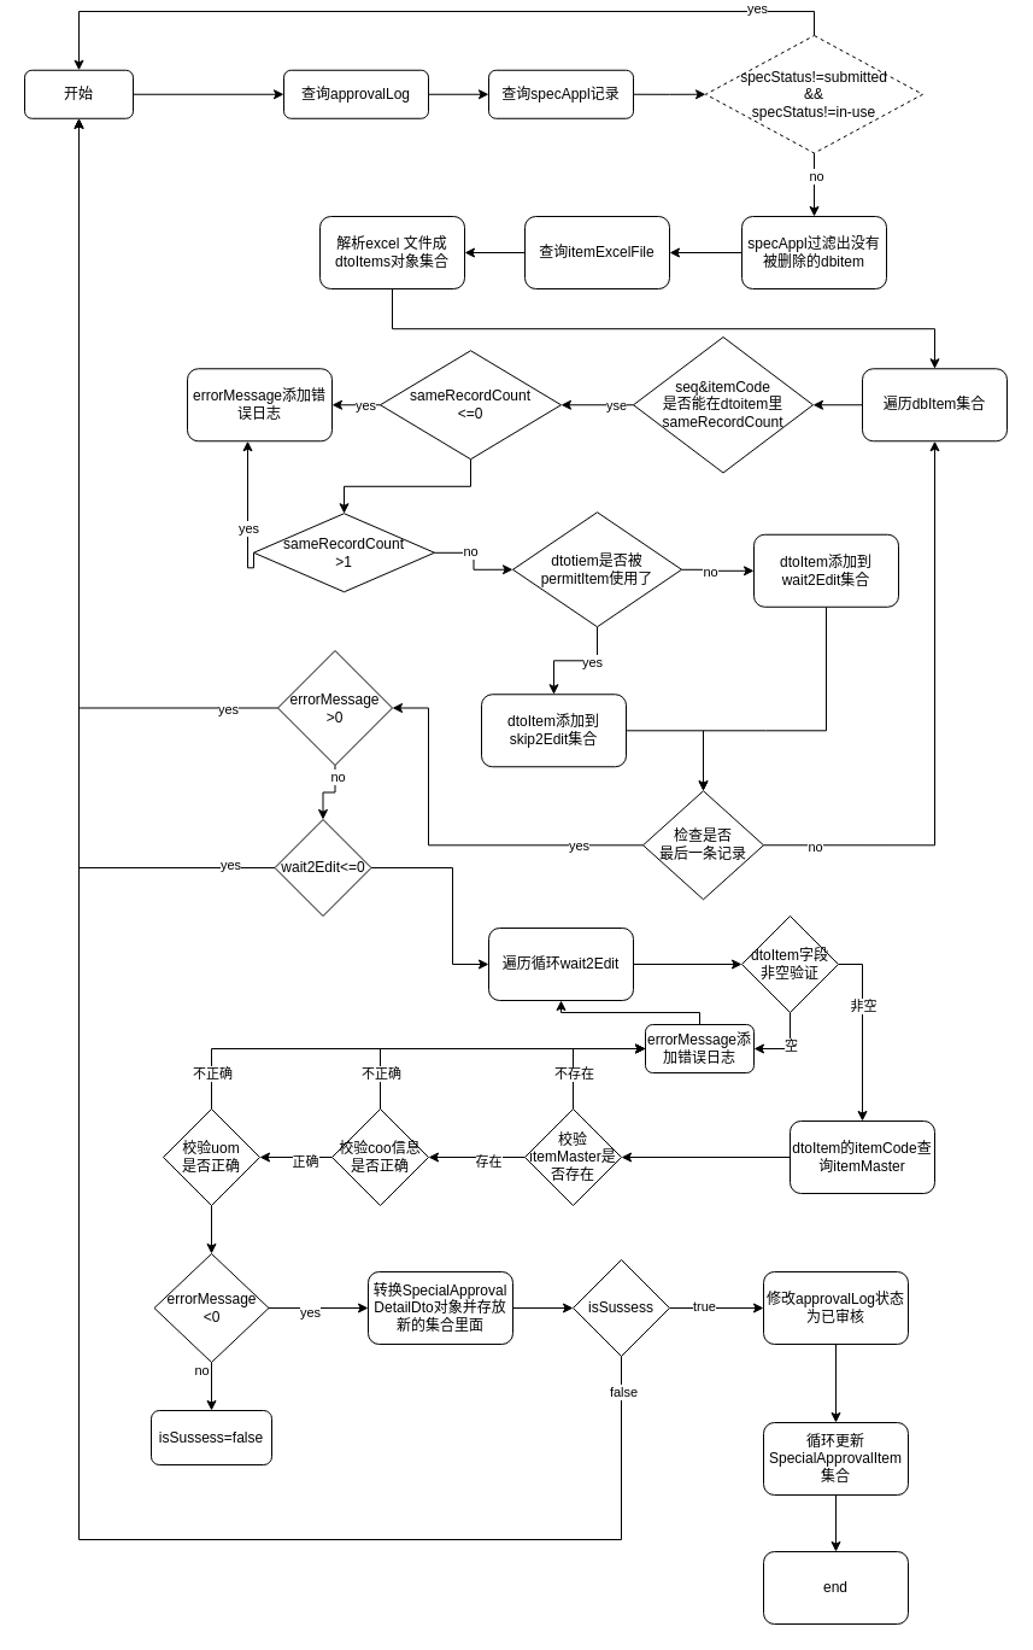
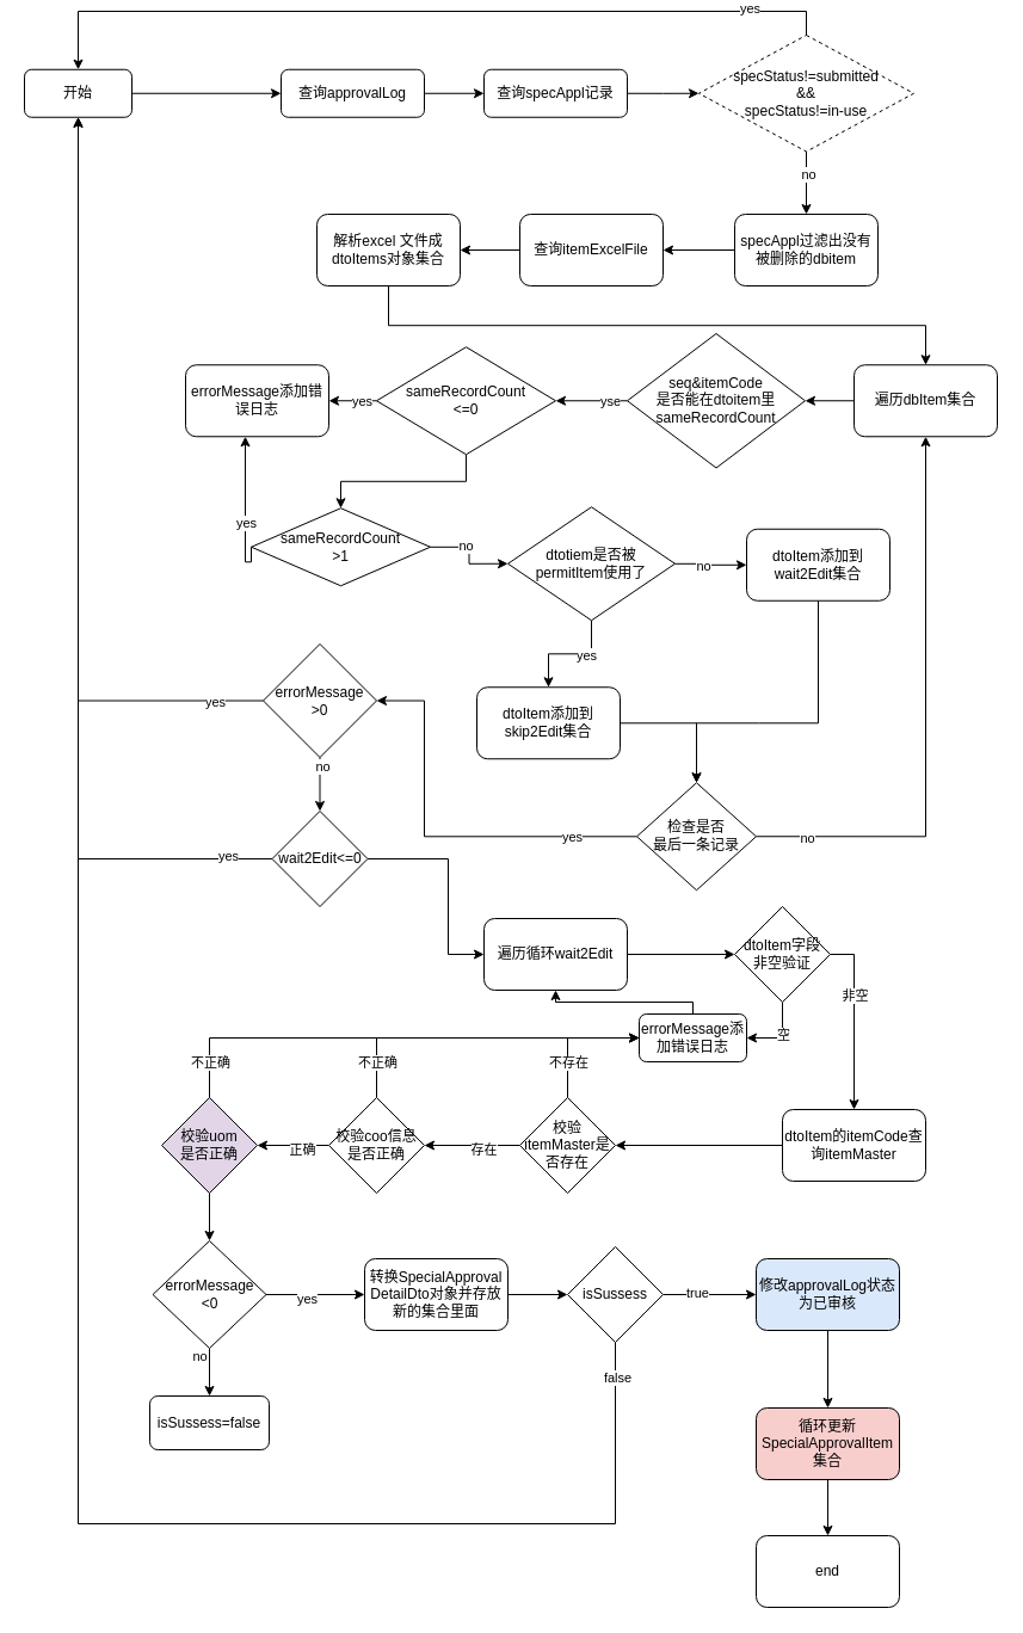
- <mxCell id="51" value="&lt;div&gt;errorMessage&lt;/div&gt;&amp;gt;0" style="rhombus;whiteSpace=wrap;html=1;" vertex="1" parent="1"><mxGeometry x="230" y="530" width="95" height="95" as="geometry" /></mxCell>
+ <mxCell id="51" value="&lt;div&gt;errorMessage&lt;/div&gt;&amp;gt;0" style="rhombus;whiteSpace=wrap;html=1;" vertex="1" parent="1"><mxGeometry x="220" y="530" width="95" height="95" as="geometry" /></mxCell>
- <mxCell id="81" value="&lt;div&gt;校验uom&lt;/div&gt;&lt;div&gt;是否正确&lt;br&gt;&lt;/div&gt;" style="rhombus;whiteSpace=wrap;html=1;" vertex="1" parent="1"><mxGeometry x="135" y="910" width="80" height="80" as="geometry" /></mxCell>
+ <mxCell id="81" value="&lt;div&gt;校验uom&lt;/div&gt;&lt;div&gt;是否正确&lt;br&gt;&lt;/div&gt;" style="rhombus;whiteSpace=wrap;html=1;fillColor=#e1d5e7;" vertex="1" parent="1"><mxGeometry x="135" y="910" width="80" height="80" as="geometry" /></mxCell>
- <mxCell id="96" value="修改approvalLog状态为已审核" style="rounded=1;whiteSpace=wrap;html=1;" vertex="1" parent="1"><mxGeometry x="633" y="1045" width="120" height="60" as="geometry" /></mxCell>
+ <mxCell id="96" value="修改approvalLog状态为已审核" style="rounded=1;whiteSpace=wrap;html=1;fillColor=#dae8fc;" vertex="1" parent="1"><mxGeometry x="633" y="1045" width="120" height="60" as="geometry" /></mxCell>
- <mxCell id="98" value="&lt;div&gt;循环更新SpecialApprovalItem集合&lt;/div&gt;" style="rounded=1;whiteSpace=wrap;html=1;" vertex="1" parent="1"><mxGeometry x="633" y="1170" width="120" height="60" as="geometry" /></mxCell>
+ <mxCell id="98" value="&lt;div&gt;循环更新SpecialApprovalItem集合&lt;/div&gt;" style="rounded=1;whiteSpace=wrap;html=1;fillColor=#f8cecc;" vertex="1" parent="1"><mxGeometry x="633" y="1170" width="120" height="60" as="geometry" /></mxCell>
